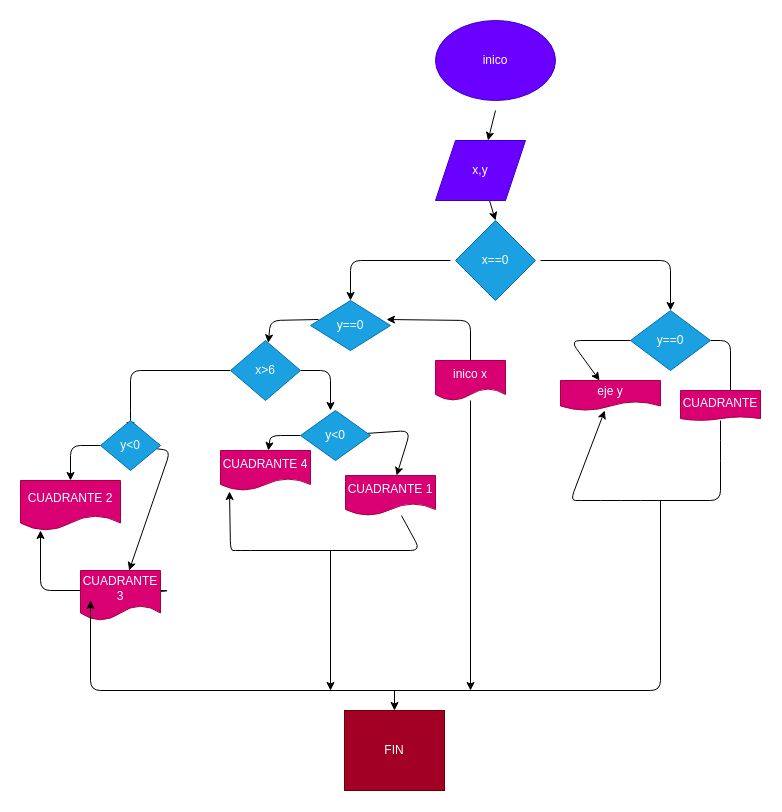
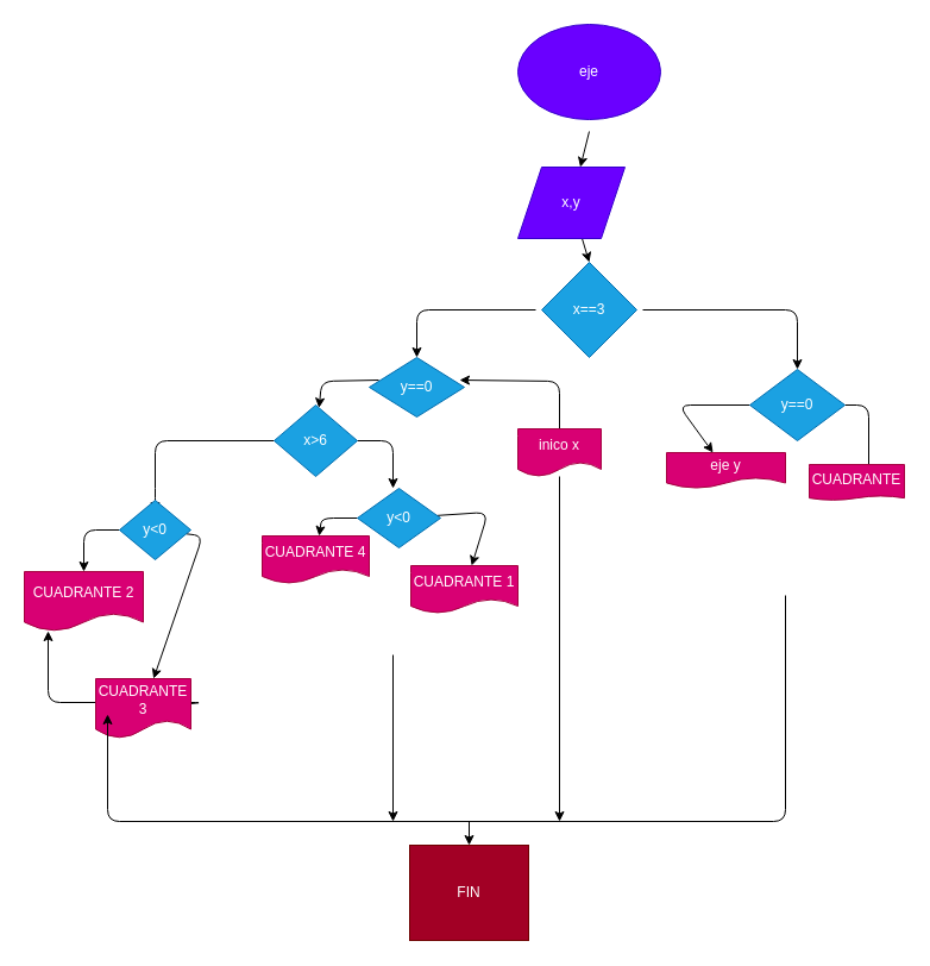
- <mxCell id="39" value="inico" style="ellipse;whiteSpace=wrap;html=1;fillColor=#6a00ff;fontColor=#ffffff;strokeColor=#3700CC;" vertex="1" parent="1"><mxGeometry x="435" y="20" width="120" height="80" as="geometry" /></mxCell>
+ <mxCell id="39" value="eje" style="ellipse;whiteSpace=wrap;html=1;fillColor=#6a00ff;fontColor=#ffffff;strokeColor=#3700CC;" vertex="1" parent="1"><mxGeometry x="435" y="20" width="120" height="80" as="geometry" /></mxCell>
- <mxCell id="14" value="x==0" style="rhombus;whiteSpace=wrap;html=1;fillColor=#1ba1e2;fontColor=#ffffff;strokeColor=#006EAF;" vertex="1" parent="1"><mxGeometry x="455" y="220" width="80" height="80" as="geometry" /></mxCell>
+ <mxCell id="14" value="x==3" style="rhombus;whiteSpace=wrap;html=1;fillColor=#1ba1e2;fontColor=#ffffff;strokeColor=#006EAF;" vertex="1" parent="1"><mxGeometry x="455" y="220" width="80" height="80" as="geometry" /></mxCell>
- <mxCell id="18" value="" style="edgeStyle=none;html=1;" edge="1" parent="1" source="19" target="17"><mxGeometry relative="1" as="geometry"><mxPoint x="570" y="425" as="targetPoint" /><Array as="points"><mxPoint x="720" y="450" /><mxPoint x="720" y="500" /><mxPoint x="630" y="500" /><mxPoint x="590" y="500" /><mxPoint x="570" y="500" /></Array></mxGeometry></mxCell>
- <mxCell id="26" value="" style="edgeStyle=none;html=1;entryX=0.1;entryY=1.025;entryDx=0;entryDy=0;entryPerimeter=0;" edge="1" parent="1" source="27" target="28"><mxGeometry relative="1" as="geometry"><mxPoint x="440" y="500" as="sourcePoint" /><mxPoint x="230" y="500" as="targetPoint" /><Array as="points"><mxPoint x="420" y="550" /><mxPoint x="240" y="550" /><mxPoint x="230" y="550" /></Array></mxGeometry></mxCell>
